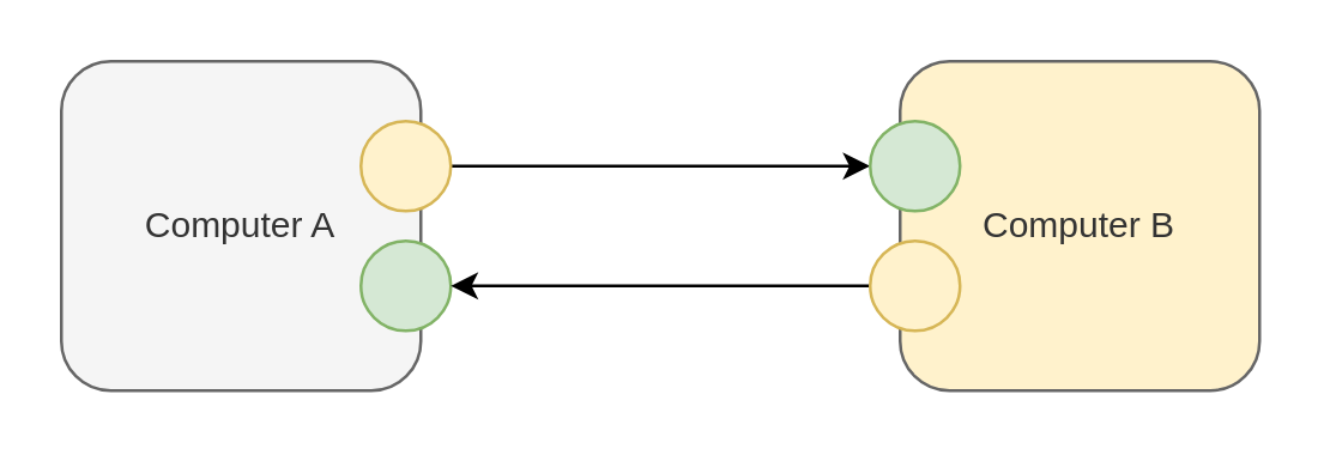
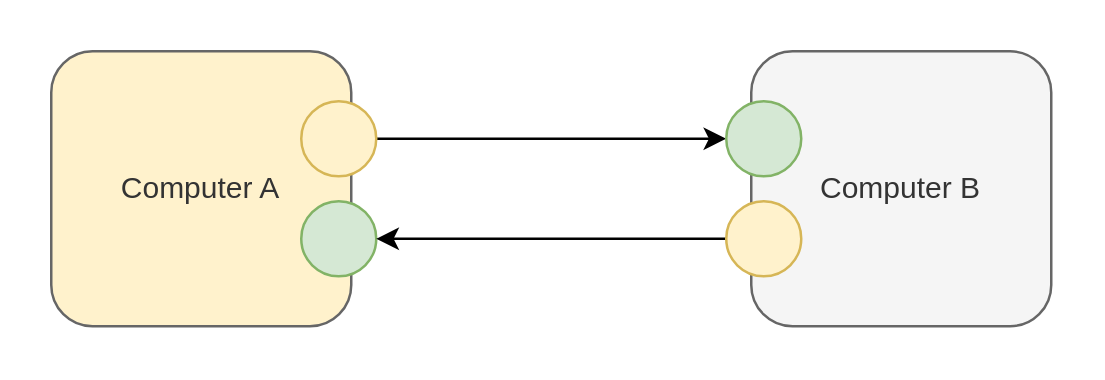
- <mxCell id="2" value="Computer A" style="rounded=1;whiteSpace=wrap;html=1;fillColor=#f5f5f5;strokeColor=#666666;fontColor=#333333;" vertex="1" parent="1"><mxGeometry x="20" y="20" width="120" height="110" as="geometry" /></mxCell>
+ <mxCell id="2" value="Computer A" style="rounded=1;whiteSpace=wrap;html=1;fillColor=#fff2cc;strokeColor=#666666;fontColor=#333333;" vertex="1" parent="1"><mxGeometry x="20" y="20" width="120" height="110" as="geometry" /></mxCell>
- <mxCell id="6" value="Computer B" style="rounded=1;whiteSpace=wrap;html=1;fillColor=#fff2cc;strokeColor=#666666;fontColor=#333333;" vertex="1" parent="1"><mxGeometry x="300" y="20" width="120" height="110" as="geometry" /></mxCell>
+ <mxCell id="6" value="Computer B" style="rounded=1;whiteSpace=wrap;html=1;fillColor=#f5f5f5;strokeColor=#666666;fontColor=#333333;" vertex="1" parent="1"><mxGeometry x="300" y="20" width="120" height="110" as="geometry" /></mxCell>
